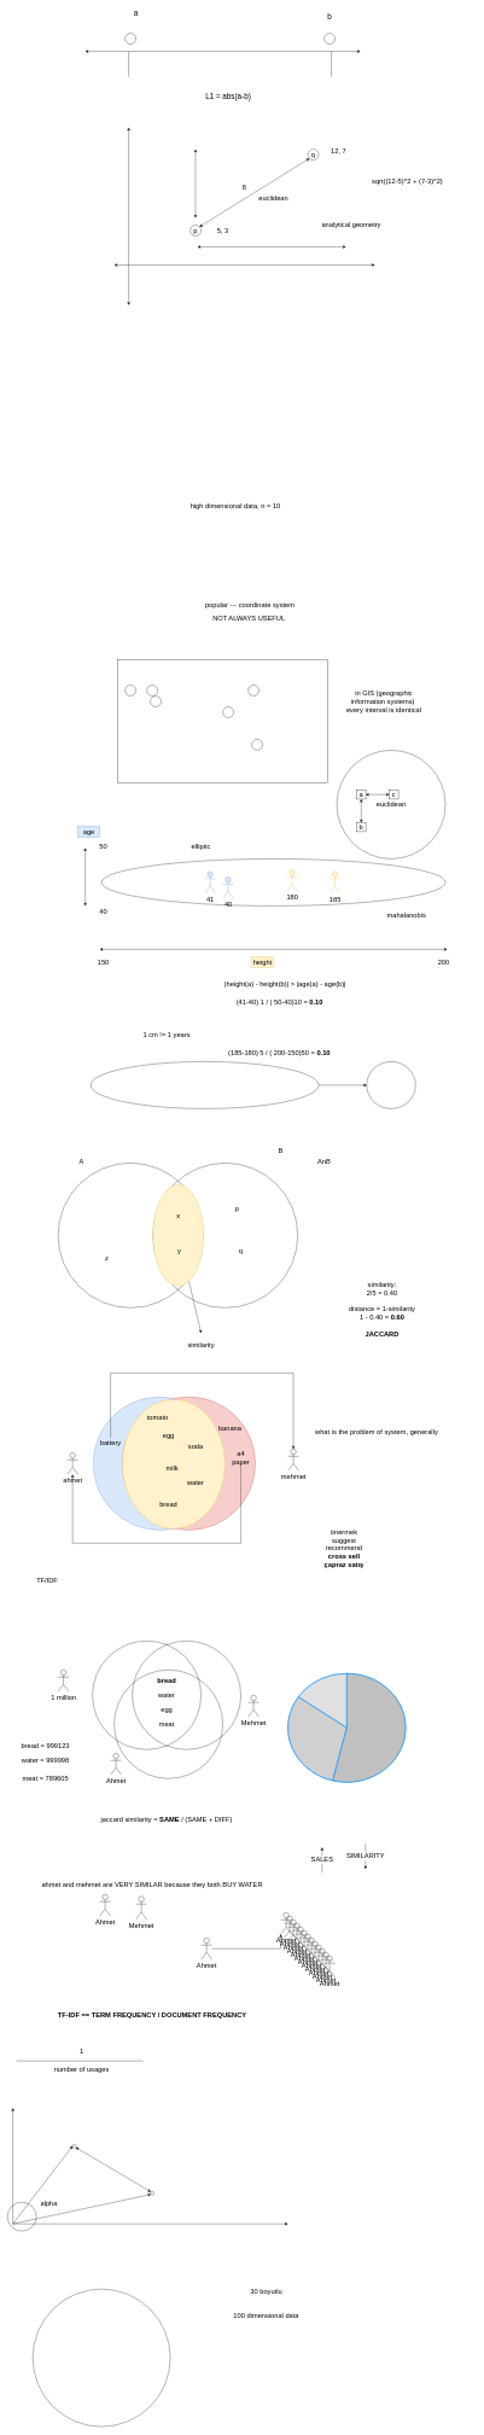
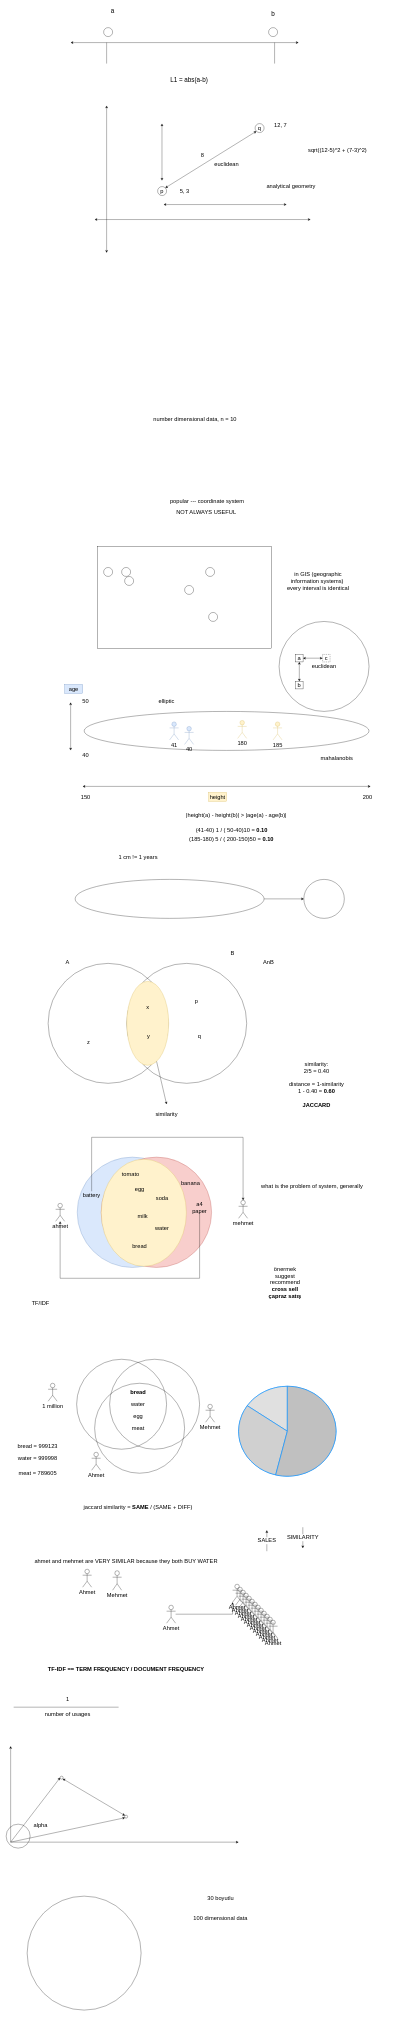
- <mxCell id="23" value="high dimensional data, n = 10" style="text;html=1;strokeColor=none;fillColor=none;align=center;verticalAlign=middle;whiteSpace=wrap;rounded=0;fontSize=19;" vertex="1" parent="1"><mxGeometry x="385" y="1380" width="530" height="30" as="geometry" /></mxCell>
+ <mxCell id="23" value="number dimensional data, n = 10" style="text;html=1;strokeColor=none;fillColor=none;align=center;verticalAlign=middle;whiteSpace=wrap;rounded=0;fontSize=19;" vertex="1" parent="1"><mxGeometry x="385" y="1380" width="530" height="30" as="geometry" /></mxCell>
- <mxCell id="48" value="c" style="whiteSpace=wrap;html=1;aspect=fixed;fontSize=19;fillColor=none;" vertex="1" parent="1"><mxGeometry x="1075" y="2180" width="25" height="25" as="geometry" /></mxCell>
+ <mxCell id="48" value="c" style="whiteSpace=wrap;html=1;aspect=fixed;fontSize=19;fillColor=none;dashed=1;" vertex="1" parent="1"><mxGeometry x="1075" y="2180" width="25" height="25" as="geometry" /></mxCell>
- <mxCell id="57" value="(185-180) 5 / ( 200-150)50 = &lt;b&gt;0.10&lt;/b&gt;&amp;nbsp; &amp;nbsp; &amp;nbsp;&amp;nbsp;" style="text;html=1;strokeColor=none;fillColor=none;align=center;verticalAlign=middle;whiteSpace=wrap;rounded=0;fontSize=19;" vertex="1" parent="1"><mxGeometry x="344" y="2890" width="886" height="30" as="geometry" /></mxCell>
+ <mxCell id="57" value="(185-180) 5 / ( 200-150)50 = &lt;b&gt;0.10&lt;/b&gt;&amp;nbsp; &amp;nbsp; &amp;nbsp;&amp;nbsp;" style="text;html=1;strokeColor=none;fillColor=none;align=center;verticalAlign=middle;whiteSpace=wrap;rounded=0;fontSize=19;" vertex="1" parent="1"><mxGeometry x="344" y="2780" width="886" height="30" as="geometry" /></mxCell>
- <mxCell id="94" value="TF/IDF" style="text;html=1;strokeColor=none;fillColor=none;align=center;verticalAlign=middle;whiteSpace=wrap;rounded=0;fontSize=19;" vertex="1" parent="1"><mxGeometry x="100" y="4350" width="60" height="30" as="geometry" /></mxCell>
+ <mxCell id="94" value="TF/IDF" style="text;html=1;strokeColor=none;fillColor=none;align=center;verticalAlign=middle;whiteSpace=wrap;rounded=0;fontSize=19;" vertex="1" parent="1"><mxGeometry x="105" y="4330" width="60" height="30" as="geometry" /></mxCell>
